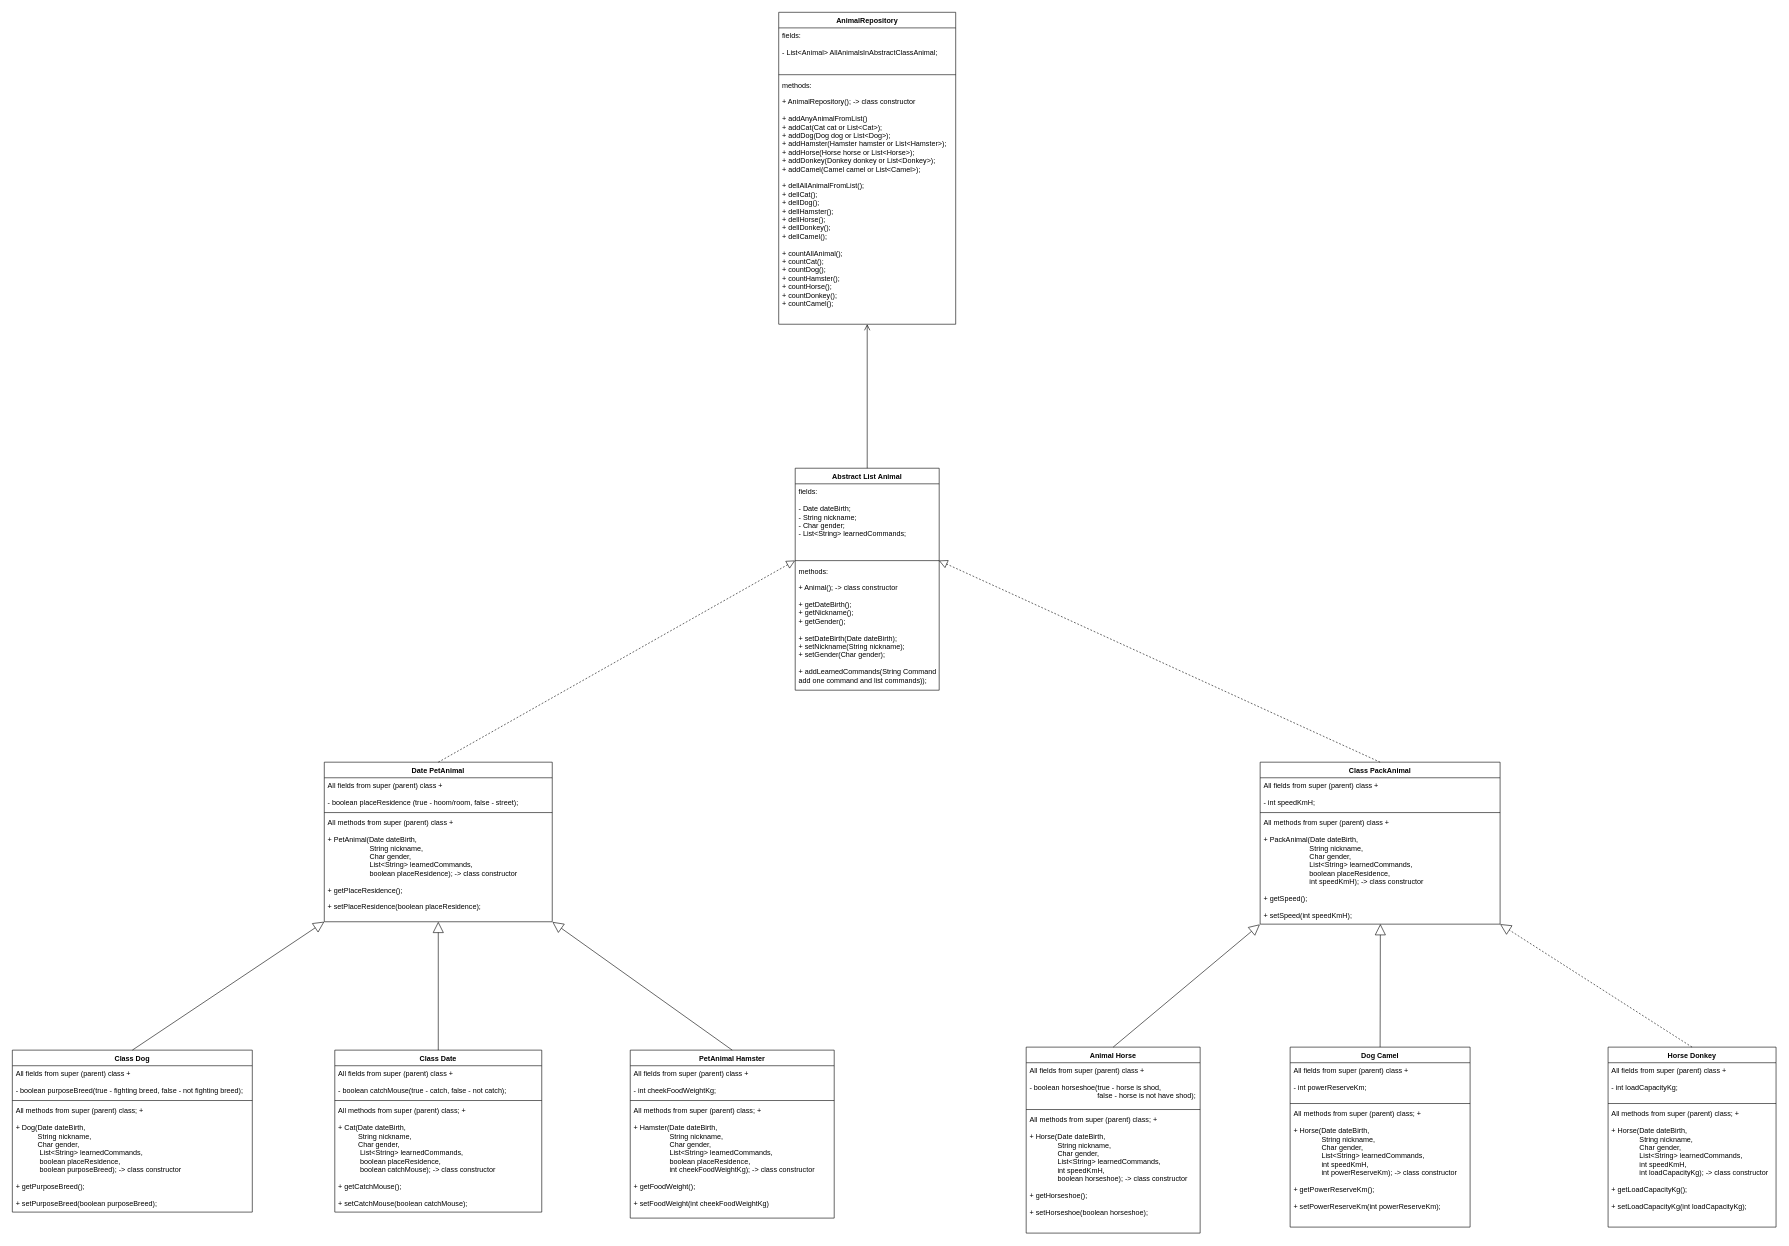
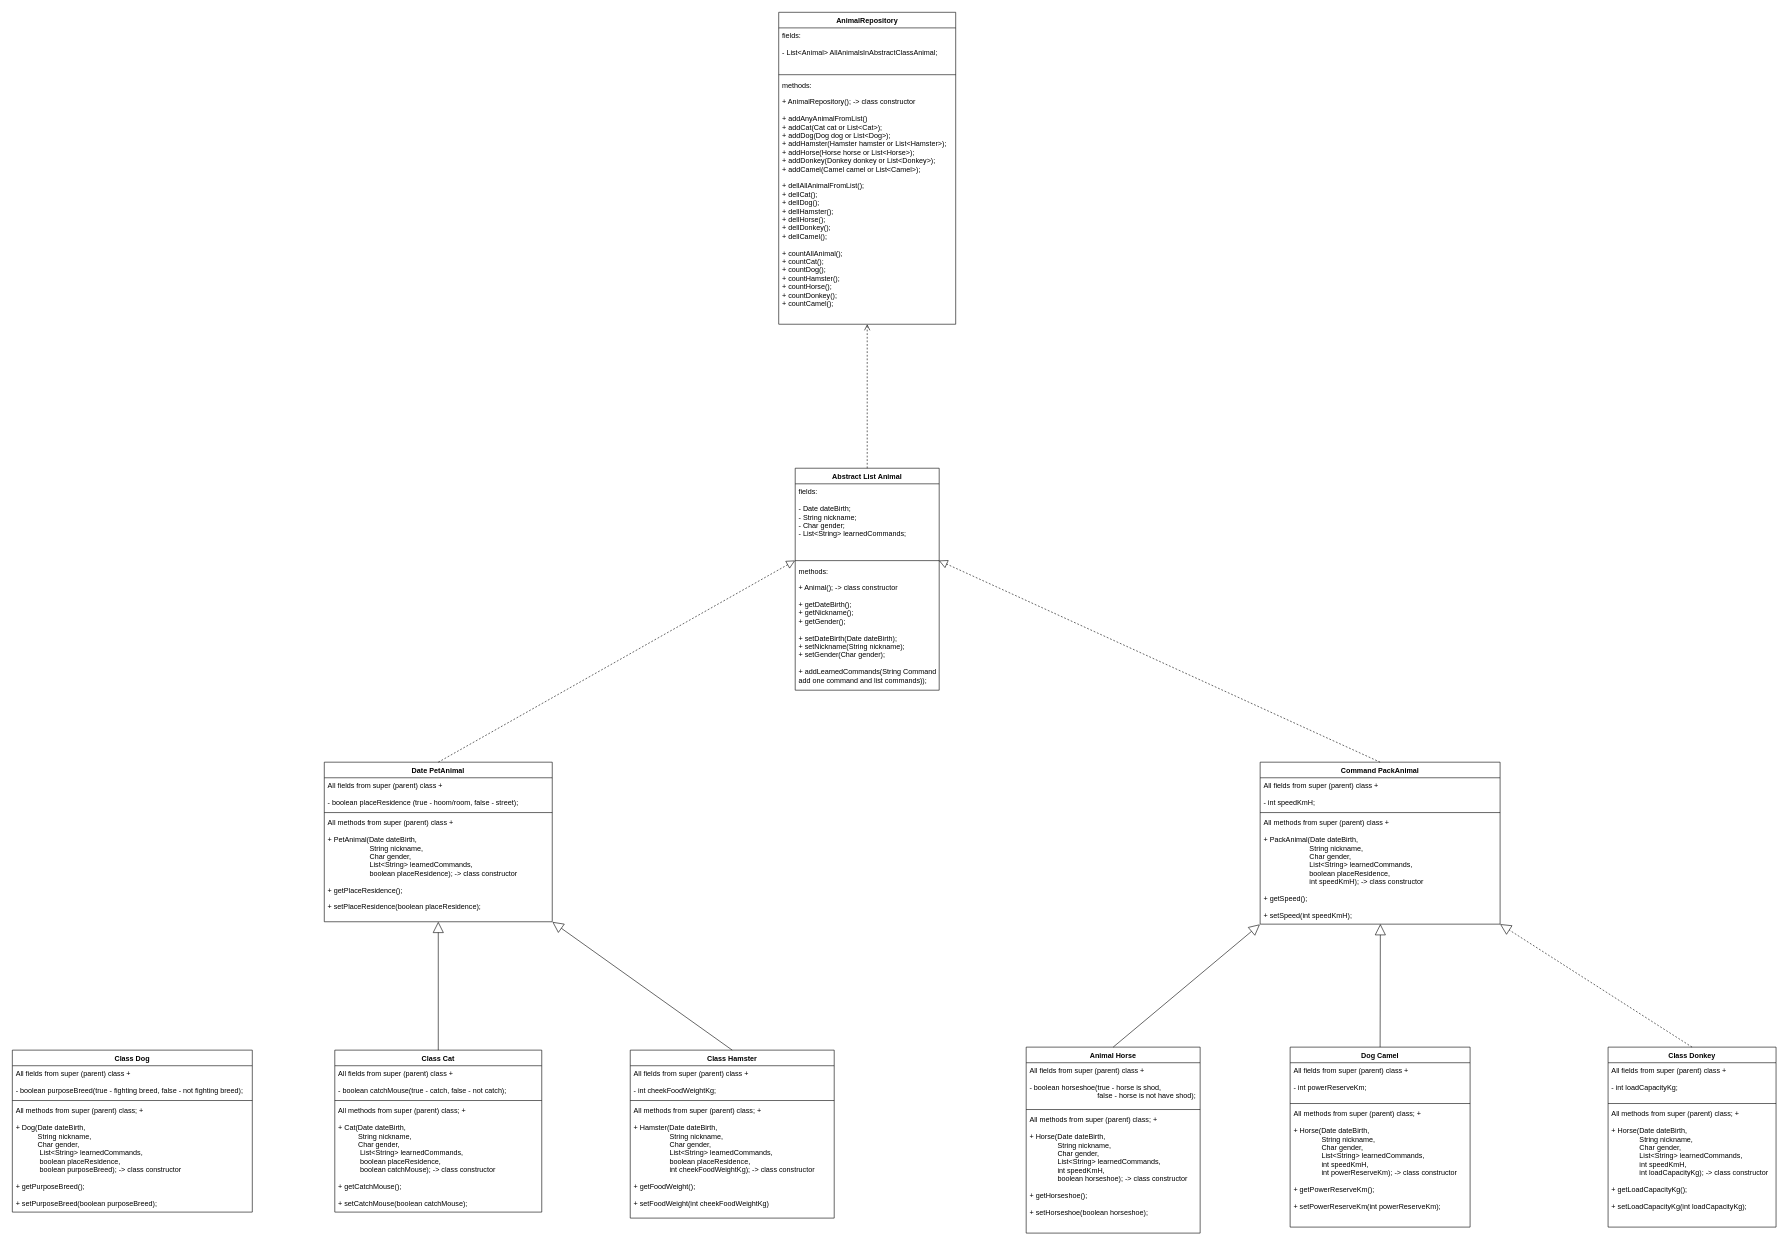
- <mxCell id="50" value="" style="html=1;verticalAlign=bottom;endArrow=open;dashed=0;endSize=8;rounded=0;shadow=0;entryX=0.5;entryY=1;entryDx=0;entryDy=0;exitX=0.5;exitY=0;exitDx=0;exitDy=0;" edge="1" parent="1" source="2" target="44"><mxGeometry relative="1" as="geometry"><mxPoint x="1610" y="450" as="sourcePoint" /><mxPoint x="1530" y="450" as="targetPoint" /></mxGeometry></mxCell>
+ <mxCell id="50" value="" style="html=1;verticalAlign=bottom;endArrow=open;dashed=1;endSize=8;rounded=0;shadow=0;entryX=0.5;entryY=1;entryDx=0;entryDy=0;exitX=0.5;exitY=0;exitDx=0;exitDy=0;" edge="1" parent="1" source="2" target="44"><mxGeometry relative="1" as="geometry"><mxPoint x="1610" y="450" as="sourcePoint" /><mxPoint x="1530" y="450" as="targetPoint" /></mxGeometry></mxCell>
- <mxCell id="10" value="Class PackAnimal" style="swimlane;fontStyle=1;align=center;verticalAlign=top;childLayout=stackLayout;horizontal=1;startSize=26;horizontalStack=0;resizeParent=1;resizeParentMax=0;resizeLast=0;collapsible=1;marginBottom=0;" vertex="1" parent="1"><mxGeometry x="2100" y="1270" width="400" height="270" as="geometry"><mxRectangle x="1130" y="400" width="110" height="30" as="alternateBounds" /></mxGeometry></mxCell>
+ <mxCell id="10" value="Command PackAnimal" style="swimlane;fontStyle=1;align=center;verticalAlign=top;childLayout=stackLayout;horizontal=1;startSize=26;horizontalStack=0;resizeParent=1;resizeParentMax=0;resizeLast=0;collapsible=1;marginBottom=0;" vertex="1" parent="1"><mxGeometry x="2100" y="1270" width="400" height="270" as="geometry"><mxRectangle x="1130" y="400" width="110" height="30" as="alternateBounds" /></mxGeometry></mxCell>
- <mxCell id="26" value="" style="endArrow=block;endSize=16;endFill=0;html=1;rounded=0;exitX=0.5;exitY=0;exitDx=0;exitDy=0;entryX=0;entryY=1;entryDx=0;entryDy=0;" edge="1" parent="1" source="14" target="6"><mxGeometry width="160" relative="1" as="geometry"><mxPoint x="480" y="1615.86" as="sourcePoint" /><mxPoint x="540" y="1540" as="targetPoint" /><Array as="points" /></mxGeometry></mxCell>
- <mxCell id="38" value="Horse Donkey" style="swimlane;fontStyle=1;align=center;verticalAlign=top;childLayout=stackLayout;horizontal=1;startSize=26;horizontalStack=0;resizeParent=1;resizeParentMax=0;resizeLast=0;collapsible=1;marginBottom=0;" vertex="1" parent="1"><mxGeometry x="2680" y="1745" width="280" height="300" as="geometry" /></mxCell>
+ <mxCell id="38" value="Class Donkey" style="swimlane;fontStyle=1;align=center;verticalAlign=top;childLayout=stackLayout;horizontal=1;startSize=26;horizontalStack=0;resizeParent=1;resizeParentMax=0;resizeLast=0;collapsible=1;marginBottom=0;" vertex="1" parent="1"><mxGeometry x="2680" y="1745" width="280" height="300" as="geometry" /></mxCell>
- <mxCell id="18" value="Class Date" style="swimlane;fontStyle=1;align=center;verticalAlign=top;childLayout=stackLayout;horizontal=1;startSize=26;horizontalStack=0;resizeParent=1;resizeParentMax=0;resizeLast=0;collapsible=1;marginBottom=0;" vertex="1" parent="1"><mxGeometry x="557.5" y="1750" width="345" height="270" as="geometry" /></mxCell>
+ <mxCell id="18" value="Class Cat" style="swimlane;fontStyle=1;align=center;verticalAlign=top;childLayout=stackLayout;horizontal=1;startSize=26;horizontalStack=0;resizeParent=1;resizeParentMax=0;resizeLast=0;collapsible=1;marginBottom=0;" vertex="1" parent="1"><mxGeometry x="557.5" y="1750" width="345" height="270" as="geometry" /></mxCell>
- <mxCell id="22" value="PetAnimal Hamster" style="swimlane;fontStyle=1;align=center;verticalAlign=top;childLayout=stackLayout;horizontal=1;startSize=26;horizontalStack=0;resizeParent=1;resizeParentMax=0;resizeLast=0;collapsible=1;marginBottom=0;" vertex="1" parent="1"><mxGeometry x="1050" y="1750" width="340" height="280" as="geometry" /></mxCell>
+ <mxCell id="22" value="Class Hamster" style="swimlane;fontStyle=1;align=center;verticalAlign=top;childLayout=stackLayout;horizontal=1;startSize=26;horizontalStack=0;resizeParent=1;resizeParentMax=0;resizeLast=0;collapsible=1;marginBottom=0;" vertex="1" parent="1"><mxGeometry x="1050" y="1750" width="340" height="280" as="geometry" /></mxCell>
